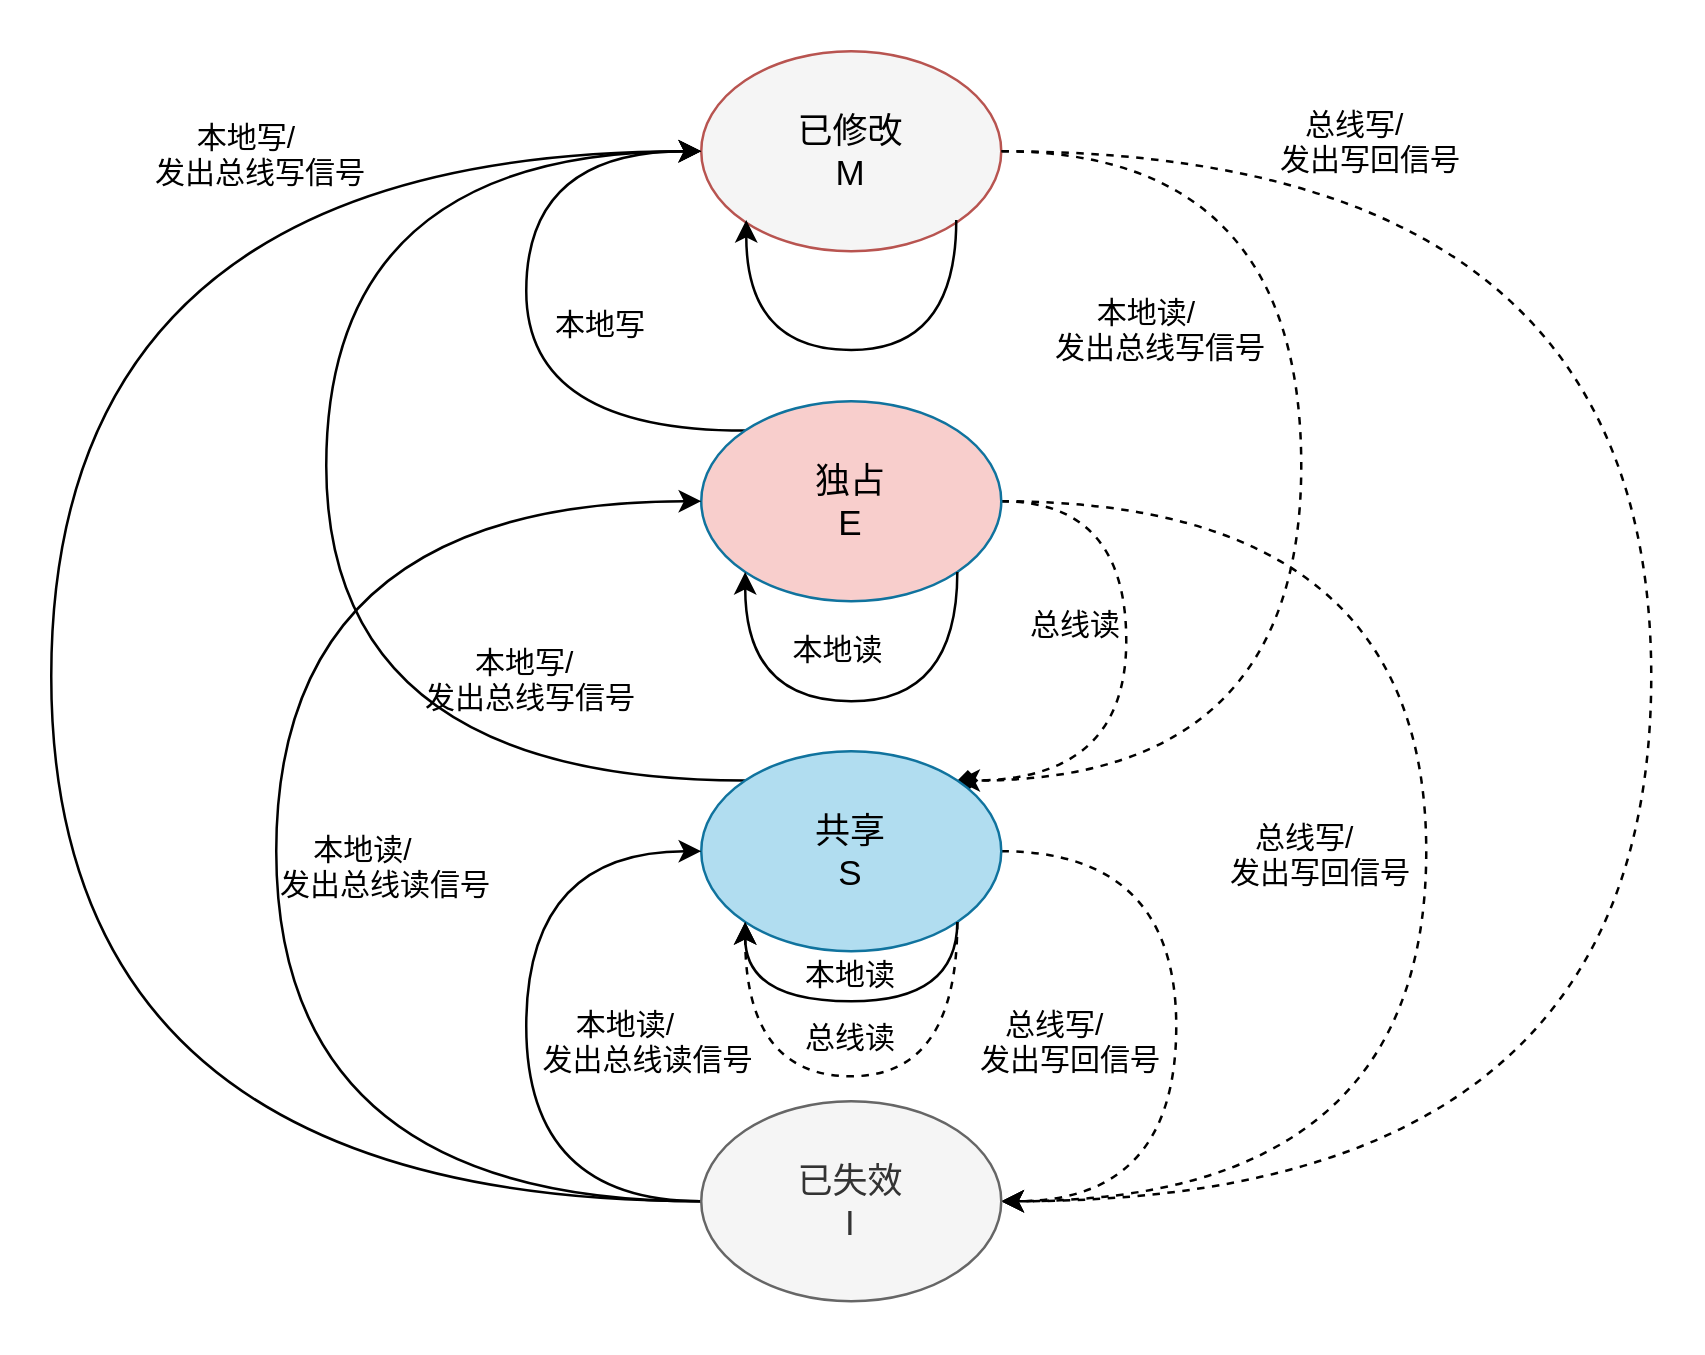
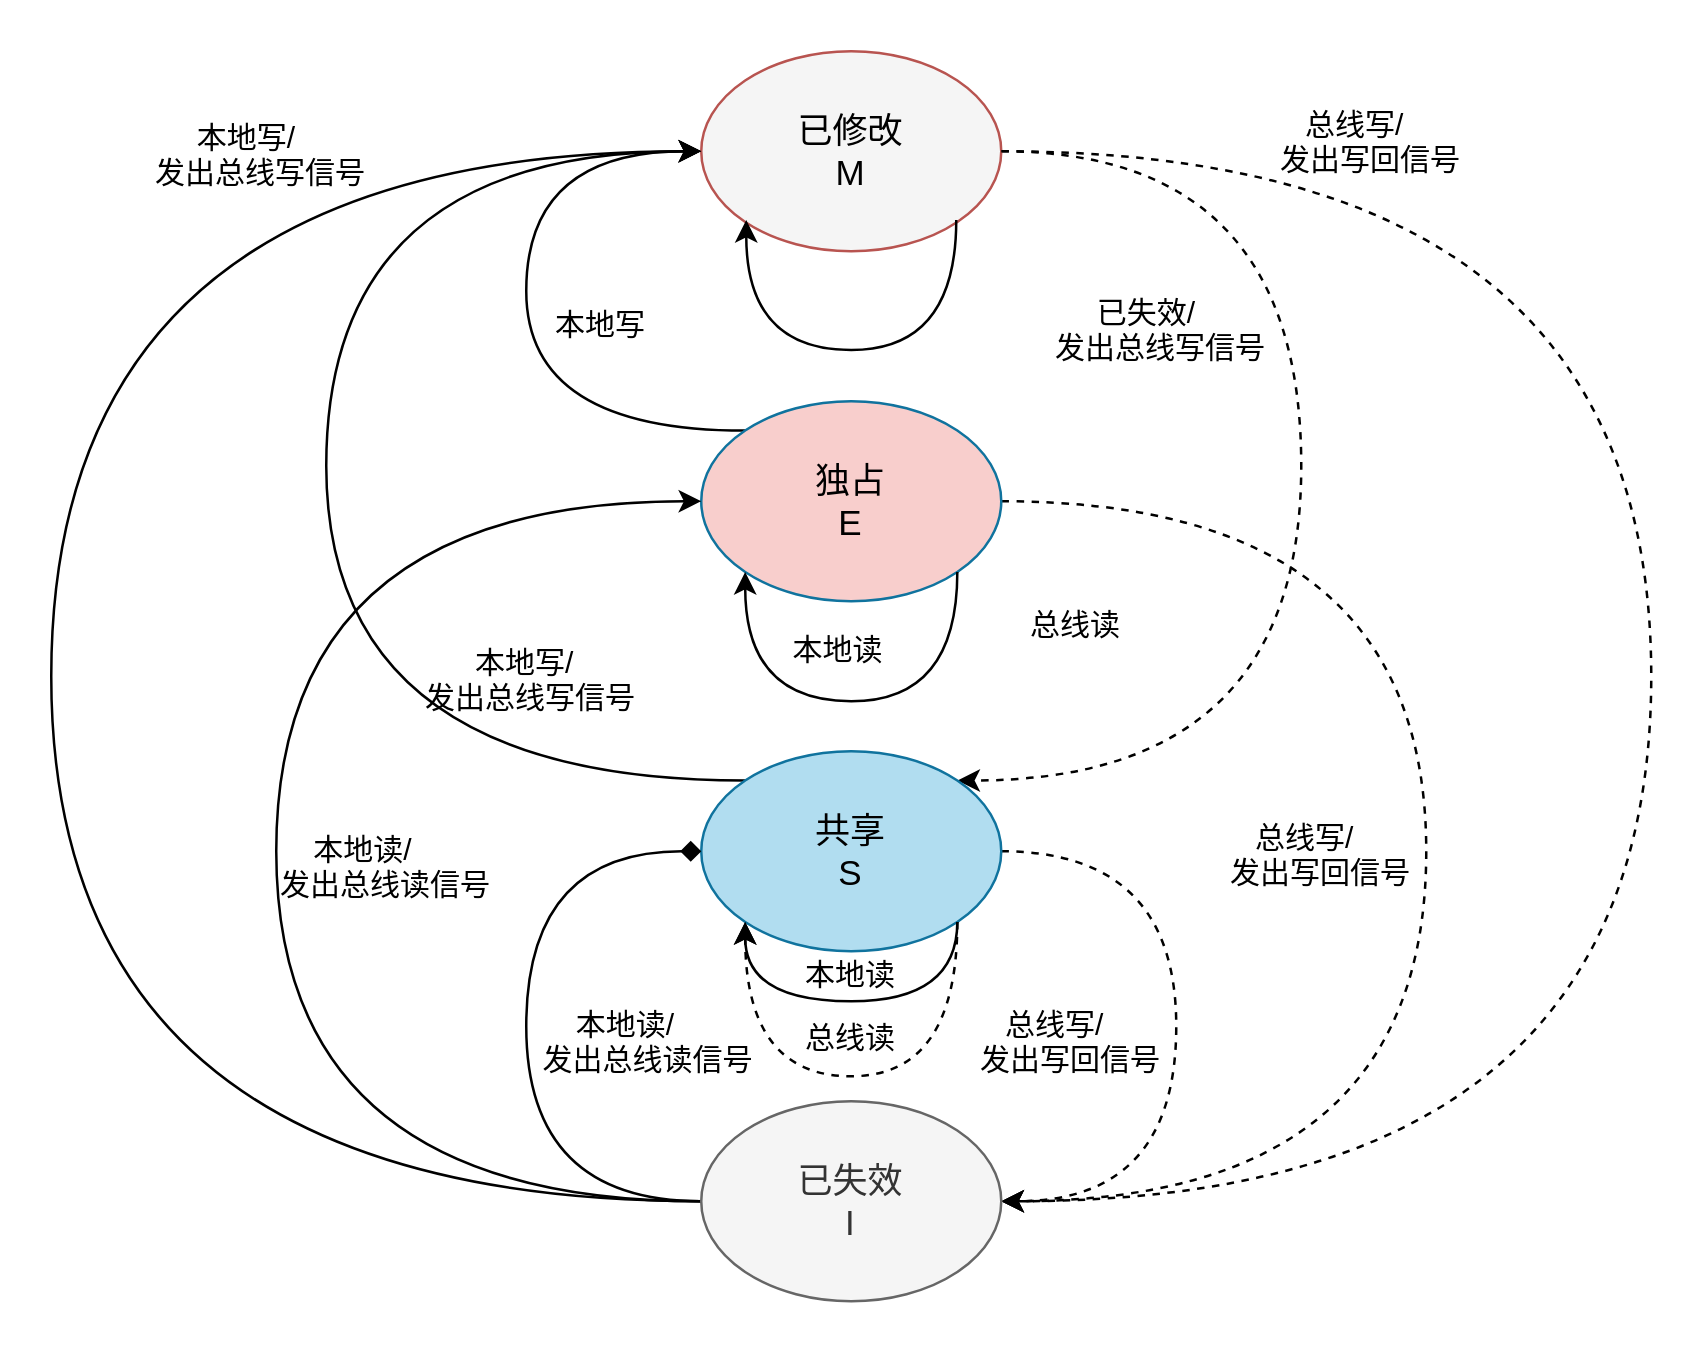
- <mxCell id="16" value="&amp;nbsp; &amp;nbsp; &amp;nbsp;本地读/&lt;br&gt;发出总线写信号" style="text;html=1;resizable=0;points=[];autosize=1;align=left;verticalAlign=top;spacingTop=-4;" vertex="1" parent="1"><mxGeometry x="420" y="115" width="100" height="30" as="geometry" /></mxCell>
+ <mxCell id="16" value="&amp;nbsp; &amp;nbsp; &amp;nbsp;已失效/&lt;br&gt;发出总线写信号" style="text;html=1;resizable=0;points=[];autosize=1;align=left;verticalAlign=top;spacingTop=-4;" vertex="1" parent="1"><mxGeometry x="420" y="115" width="100" height="30" as="geometry" /></mxCell>
- <mxCell id="5" style="edgeStyle=orthogonalEdgeStyle;curved=1;orthogonalLoop=1;jettySize=auto;html=1;exitX=1;exitY=0.5;exitDx=0;exitDy=0;entryX=1;entryY=0;entryDx=0;entryDy=0;dashed=1;" edge="1" parent="1" source="8" target="11"><mxGeometry relative="1" as="geometry"><Array as="points"><mxPoint x="450" y="200" /><mxPoint x="450" y="312" /></Array></mxGeometry></mxCell>
- <mxCell id="2" style="edgeStyle=orthogonalEdgeStyle;curved=1;rounded=0;orthogonalLoop=1;jettySize=auto;html=1;exitX=1;exitY=0.5;exitDx=0;exitDy=0;entryX=1;entryY=0;entryDx=0;entryDy=0;dashed=1;endArrow=diamond;" edge="1" parent="1" source="3" target="11"><mxGeometry relative="1" as="geometry"><mxPoint x="400" y="320" as="targetPoint" /><Array as="points"><mxPoint x="520" y="60" /><mxPoint x="520" y="312" /></Array></mxGeometry></mxCell>
+ <mxCell id="2" style="edgeStyle=orthogonalEdgeStyle;curved=1;rounded=0;orthogonalLoop=1;jettySize=auto;html=1;exitX=1;exitY=0.5;exitDx=0;exitDy=0;entryX=1;entryY=0;entryDx=0;entryDy=0;dashed=1;" edge="1" parent="1" source="3" target="11"><mxGeometry relative="1" as="geometry"><mxPoint x="400" y="320" as="targetPoint" /><Array as="points"><mxPoint x="520" y="60" /><mxPoint x="520" y="312" /></Array></mxGeometry></mxCell>
- <mxCell id="12" style="edgeStyle=orthogonalEdgeStyle;curved=1;orthogonalLoop=1;jettySize=auto;html=1;exitX=0;exitY=0.5;exitDx=0;exitDy=0;entryX=0;entryY=0.5;entryDx=0;entryDy=0;" edge="1" parent="1" source="15" target="11"><mxGeometry relative="1" as="geometry"><Array as="points"><mxPoint x="210" y="480" /><mxPoint x="210" y="340" /></Array></mxGeometry></mxCell>
+ <mxCell id="12" style="edgeStyle=orthogonalEdgeStyle;curved=1;orthogonalLoop=1;jettySize=auto;html=1;exitX=0;exitY=0.5;exitDx=0;exitDy=0;entryX=0;entryY=0.5;entryDx=0;entryDy=0;endArrow=diamond;" edge="1" parent="1" source="15" target="11"><mxGeometry relative="1" as="geometry"><Array as="points"><mxPoint x="210" y="480" /><mxPoint x="210" y="340" /></Array></mxGeometry></mxCell>
